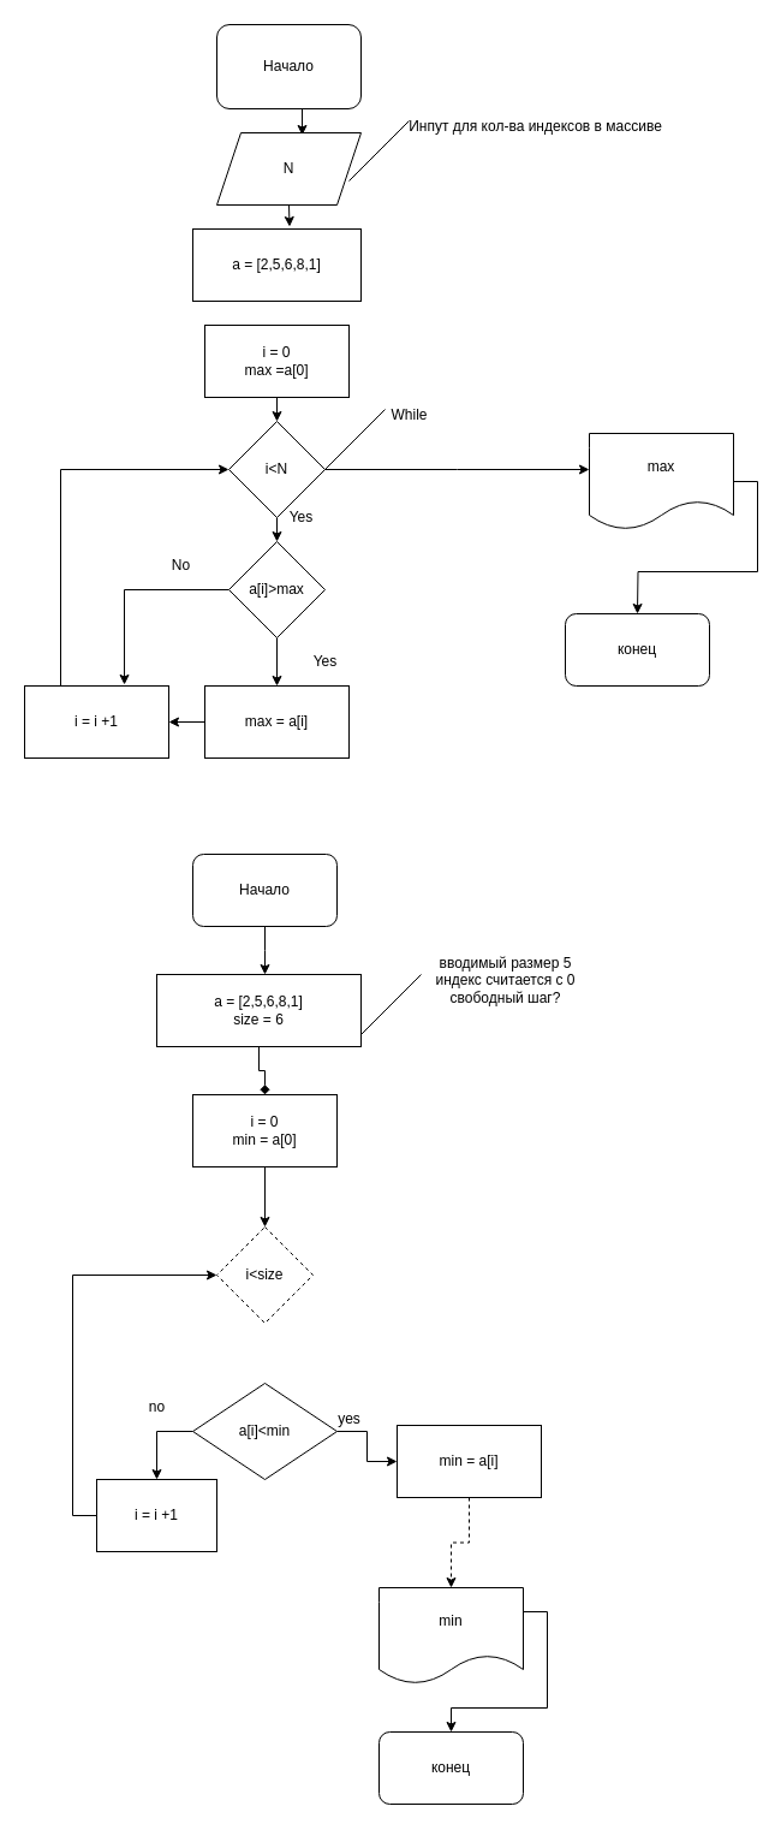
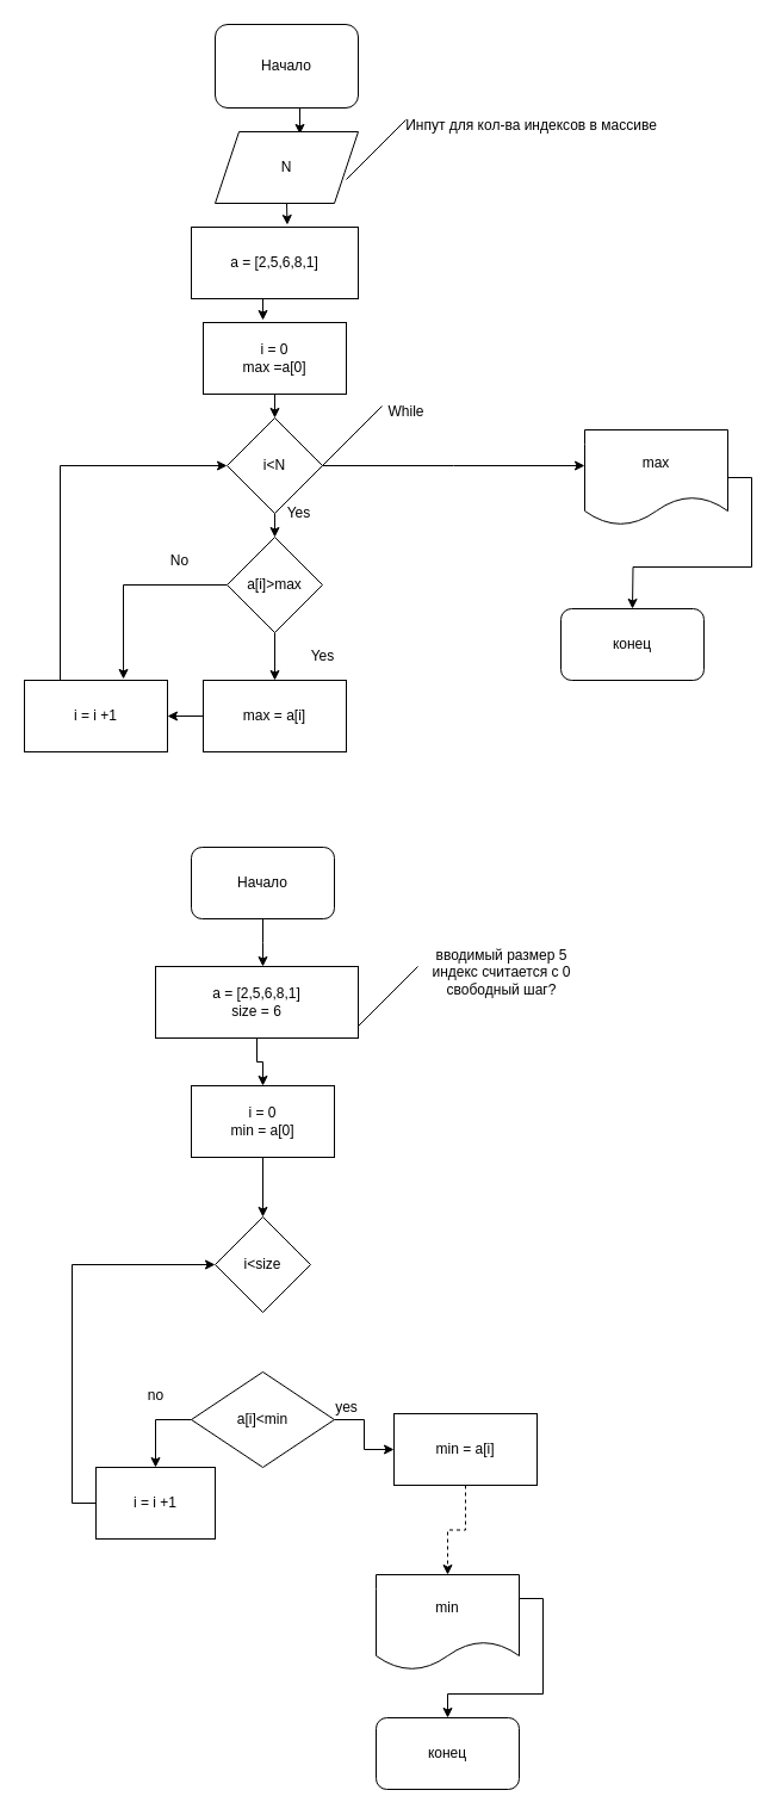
+ <mxCell id="6" style="edgeStyle=orthogonalEdgeStyle;rounded=0;orthogonalLoop=1;jettySize=auto;html=1;exitX=0.5;exitY=1;exitDx=0;exitDy=0;entryX=0.417;entryY=-0.033;entryDx=0;entryDy=0;entryPerimeter=0;" parent="1" source="7" target="14" edge="1"><mxGeometry relative="1" as="geometry" /></mxCell>
- <mxCell id="32" style="edgeStyle=orthogonalEdgeStyle;rounded=0;orthogonalLoop=1;jettySize=auto;html=1;exitX=0.5;exitY=1;exitDx=0;exitDy=0;endArrow=diamond;" edge="1" parent="1" source="33" target="35"><mxGeometry relative="1" as="geometry" /></mxCell>
+ <mxCell id="32" style="edgeStyle=orthogonalEdgeStyle;rounded=0;orthogonalLoop=1;jettySize=auto;html=1;exitX=0.5;exitY=1;exitDx=0;exitDy=0;" edge="1" parent="1" source="33" target="35"><mxGeometry relative="1" as="geometry" /></mxCell>
- <mxCell id="36" value="i&amp;lt;size" style="rhombus;whiteSpace=wrap;html=1;dashed=1;" vertex="1" parent="1"><mxGeometry x="180" y="1020" width="80" height="80" as="geometry" /></mxCell>
+ <mxCell id="36" value="i&amp;lt;size" style="rhombus;whiteSpace=wrap;html=1;" vertex="1" parent="1"><mxGeometry x="180" y="1020" width="80" height="80" as="geometry" /></mxCell>
